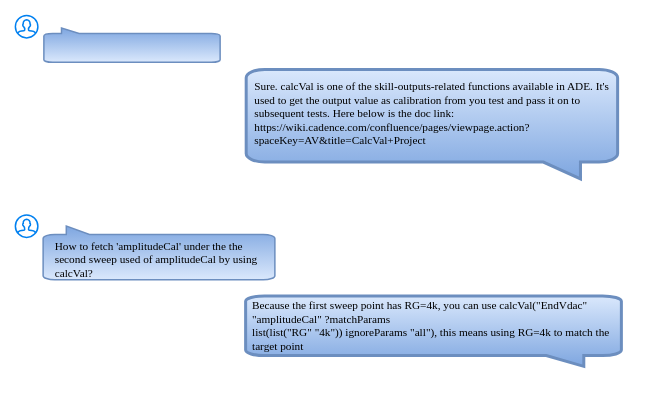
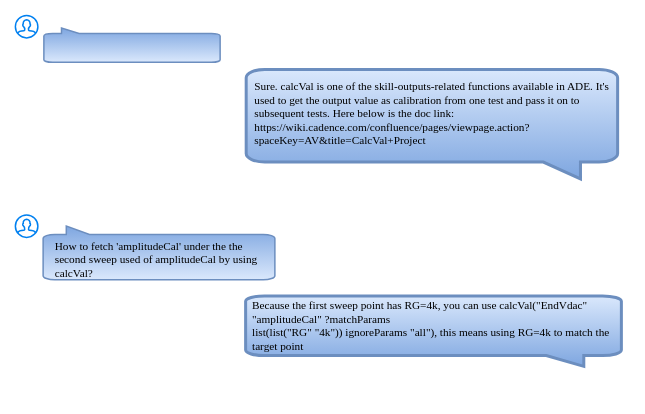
- <mxCell id="4" value="&lt;font color=&quot;#000000&quot; style=&quot;&quot; face=&quot;Times New Roman&quot;&gt;&lt;span style=&quot;font-size: 15px;&quot;&gt;Sure. calcVal is one of the skill-outputs-related functions available in ADE. It's used to get the output value as calibration from you test and pass it on to subsequent tests. Here below is the doc link:&lt;br&gt;https://wiki.cadence.com/confluence/pages/viewpage.action?spaceKey=AV&amp;amp;title=CalcVal+Project&lt;/span&gt;&lt;br&gt;&lt;/font&gt;" style="text;html=1;align=left;verticalAlign=middle;whiteSpace=wrap;rounded=0;" parent="1" vertex="1"><mxGeometry x="337.25" y="89" width="500.75" height="122" as="geometry" /></mxCell>
+ <mxCell id="4" value="&lt;font color=&quot;#000000&quot; style=&quot;&quot; face=&quot;Times New Roman&quot;&gt;&lt;span style=&quot;font-size: 15px;&quot;&gt;Sure. calcVal is one of the skill-outputs-related functions available in ADE. It's used to get the output value as calibration from one test and pass it on to subsequent tests. Here below is the doc link:&lt;br&gt;https://wiki.cadence.com/confluence/pages/viewpage.action?spaceKey=AV&amp;amp;title=CalcVal+Project&lt;/span&gt;&lt;br&gt;&lt;/font&gt;" style="text;html=1;align=left;verticalAlign=middle;whiteSpace=wrap;rounded=0;" parent="1" vertex="1"><mxGeometry x="337.25" y="89" width="500.75" height="122" as="geometry" /></mxCell>
